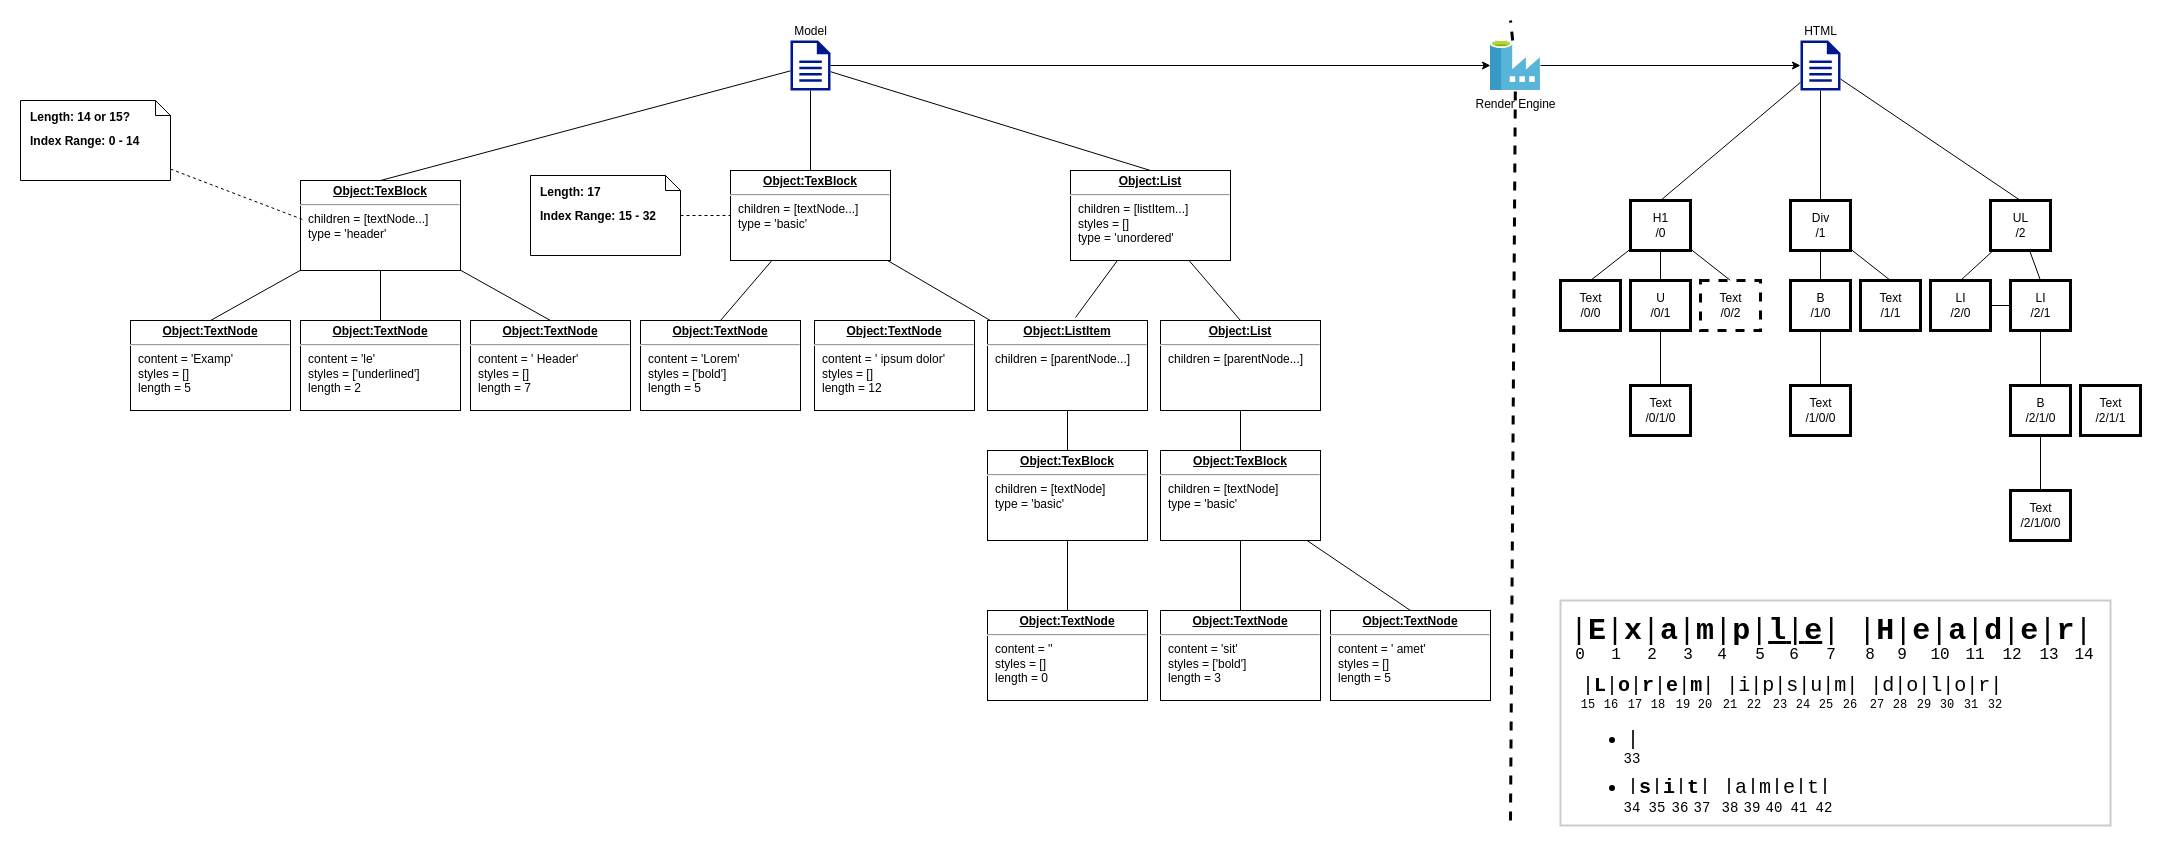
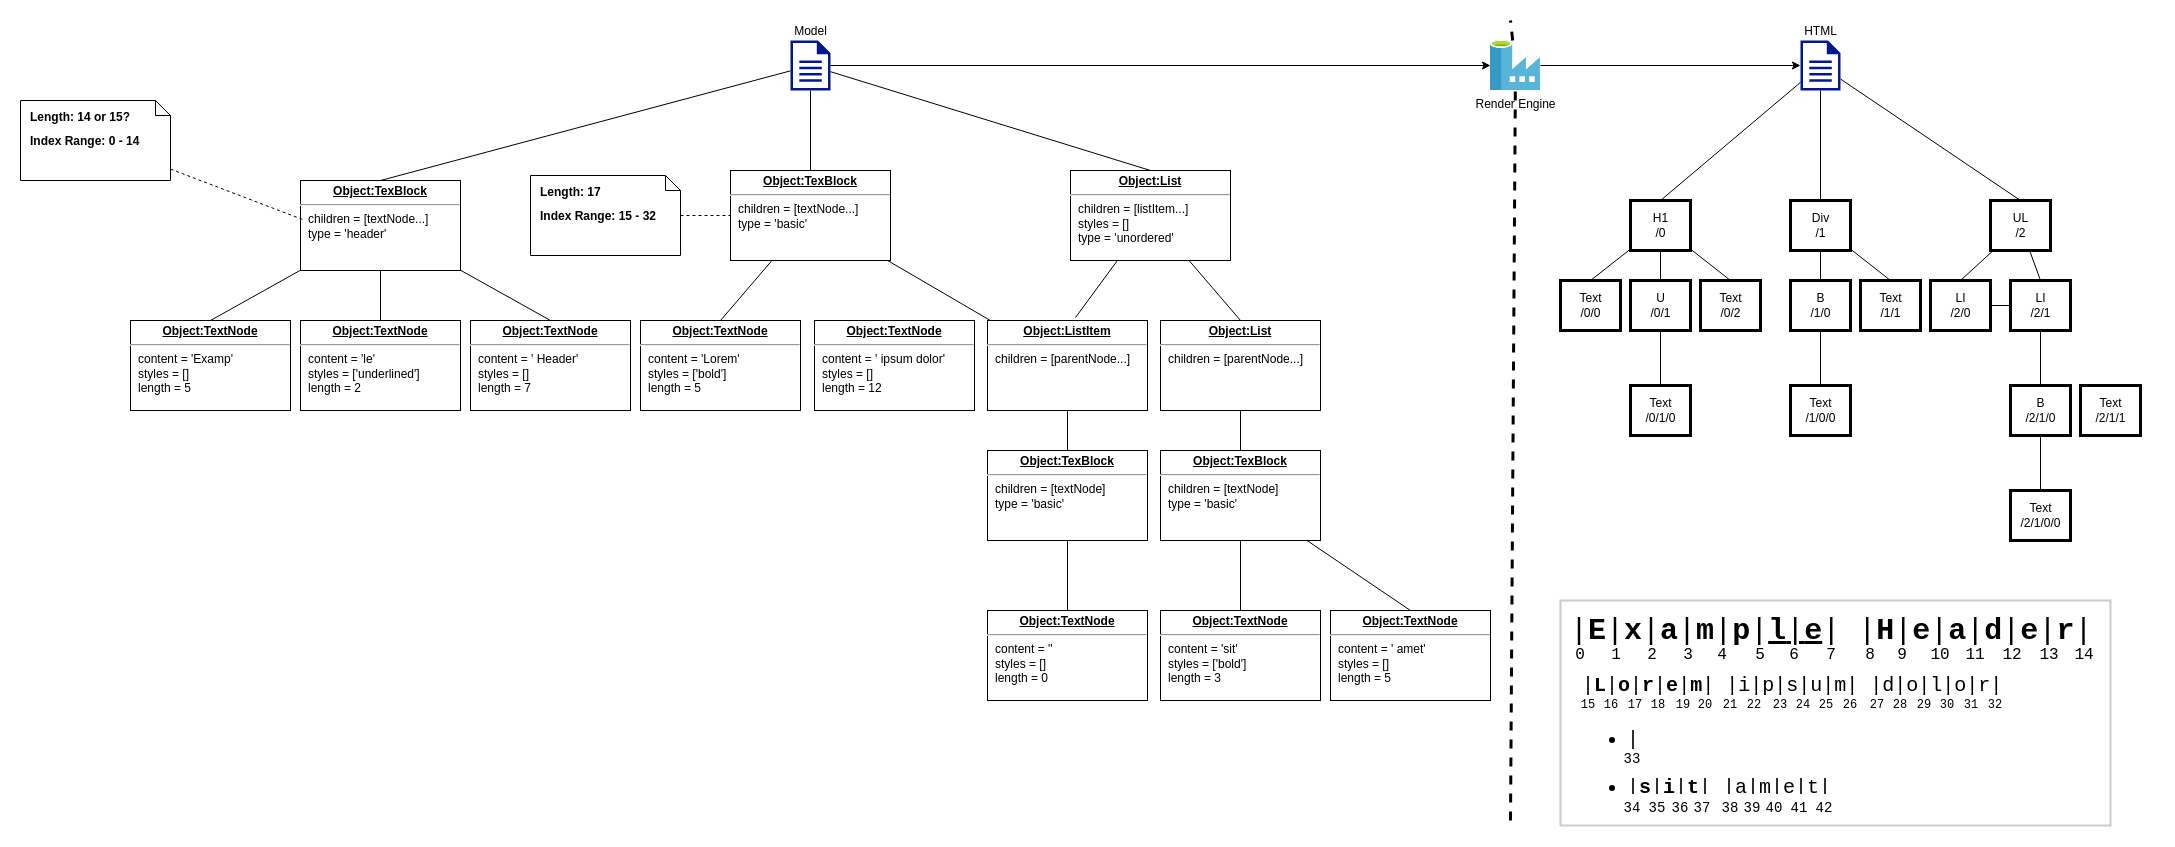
- <mxCell id="20" value="Text&lt;br&gt;/0/2" style="html=1;strokeWidth=3;dashed=1;" parent="1" vertex="1"><mxGeometry x="1700" y="280" width="60" height="50" as="geometry" /></mxCell>
+ <mxCell id="20" value="Text&lt;br&gt;/0/2" style="html=1;strokeWidth=3;" parent="1" vertex="1"><mxGeometry x="1700" y="280" width="60" height="50" as="geometry" /></mxCell>
